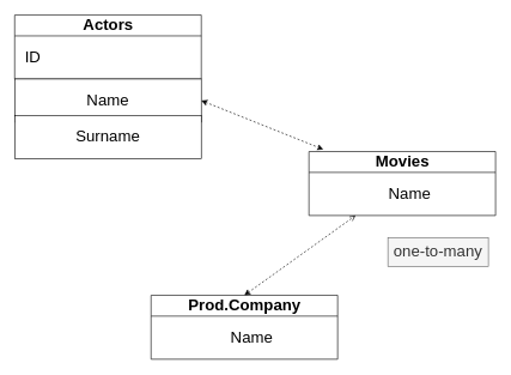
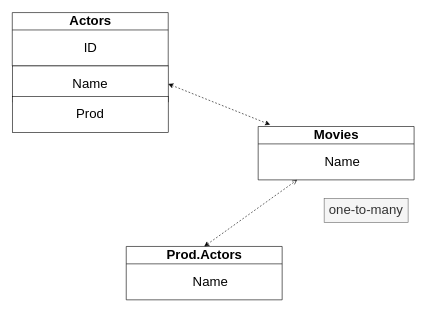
- <mxCell id="5" value="&lt;font style=&quot;font-size: 22px&quot;&gt;ID&lt;/font&gt;" style="text;html=1;align=center;verticalAlign=middle;resizable=0;points=[];autosize=1;" vertex="1" parent="1"><mxGeometry x="25" y="70" width="40" height="20" as="geometry" /></mxCell>
+ <mxCell id="5" value="&lt;font style=&quot;font-size: 22px&quot;&gt;ID&lt;/font&gt;" style="text;html=1;align=center;verticalAlign=middle;resizable=0;points=[];autosize=1;" vertex="1" parent="1"><mxGeometry x="130" y="70" width="40" height="20" as="geometry" /></mxCell>
- <mxCell id="4" value="&lt;font style=&quot;font-size: 22px&quot;&gt;Surname&lt;/font&gt;" style="whiteSpace=wrap;html=1;" vertex="1" parent="1"><mxGeometry x="20" y="160" width="260" height="60" as="geometry" /></mxCell>
+ <mxCell id="4" value="&lt;font style=&quot;font-size: 22px&quot;&gt;Prod&lt;/font&gt;" style="whiteSpace=wrap;html=1;" vertex="1" parent="1"><mxGeometry x="20" y="160" width="260" height="60" as="geometry" /></mxCell>
- <mxCell id="9" value="&lt;font style=&quot;font-size: 22px&quot;&gt;Prod.Company&lt;/font&gt;" style="swimlane;fontStyle=1;align=center;verticalAlign=middle;childLayout=stackLayout;horizontal=1;startSize=29;horizontalStack=0;resizeParent=1;resizeParentMax=0;resizeLast=0;collapsible=0;marginBottom=0;html=1;" vertex="1" parent="1"><mxGeometry x="210" y="410" width="260" height="89" as="geometry" /></mxCell>
+ <mxCell id="9" value="&lt;font style=&quot;font-size: 22px&quot;&gt;Prod.Actors&lt;/font&gt;" style="swimlane;fontStyle=1;align=center;verticalAlign=middle;childLayout=stackLayout;horizontal=1;startSize=29;horizontalStack=0;resizeParent=1;resizeParentMax=0;resizeLast=0;collapsible=0;marginBottom=0;html=1;" vertex="1" parent="1"><mxGeometry x="210" y="410" width="260" height="89" as="geometry" /></mxCell>
